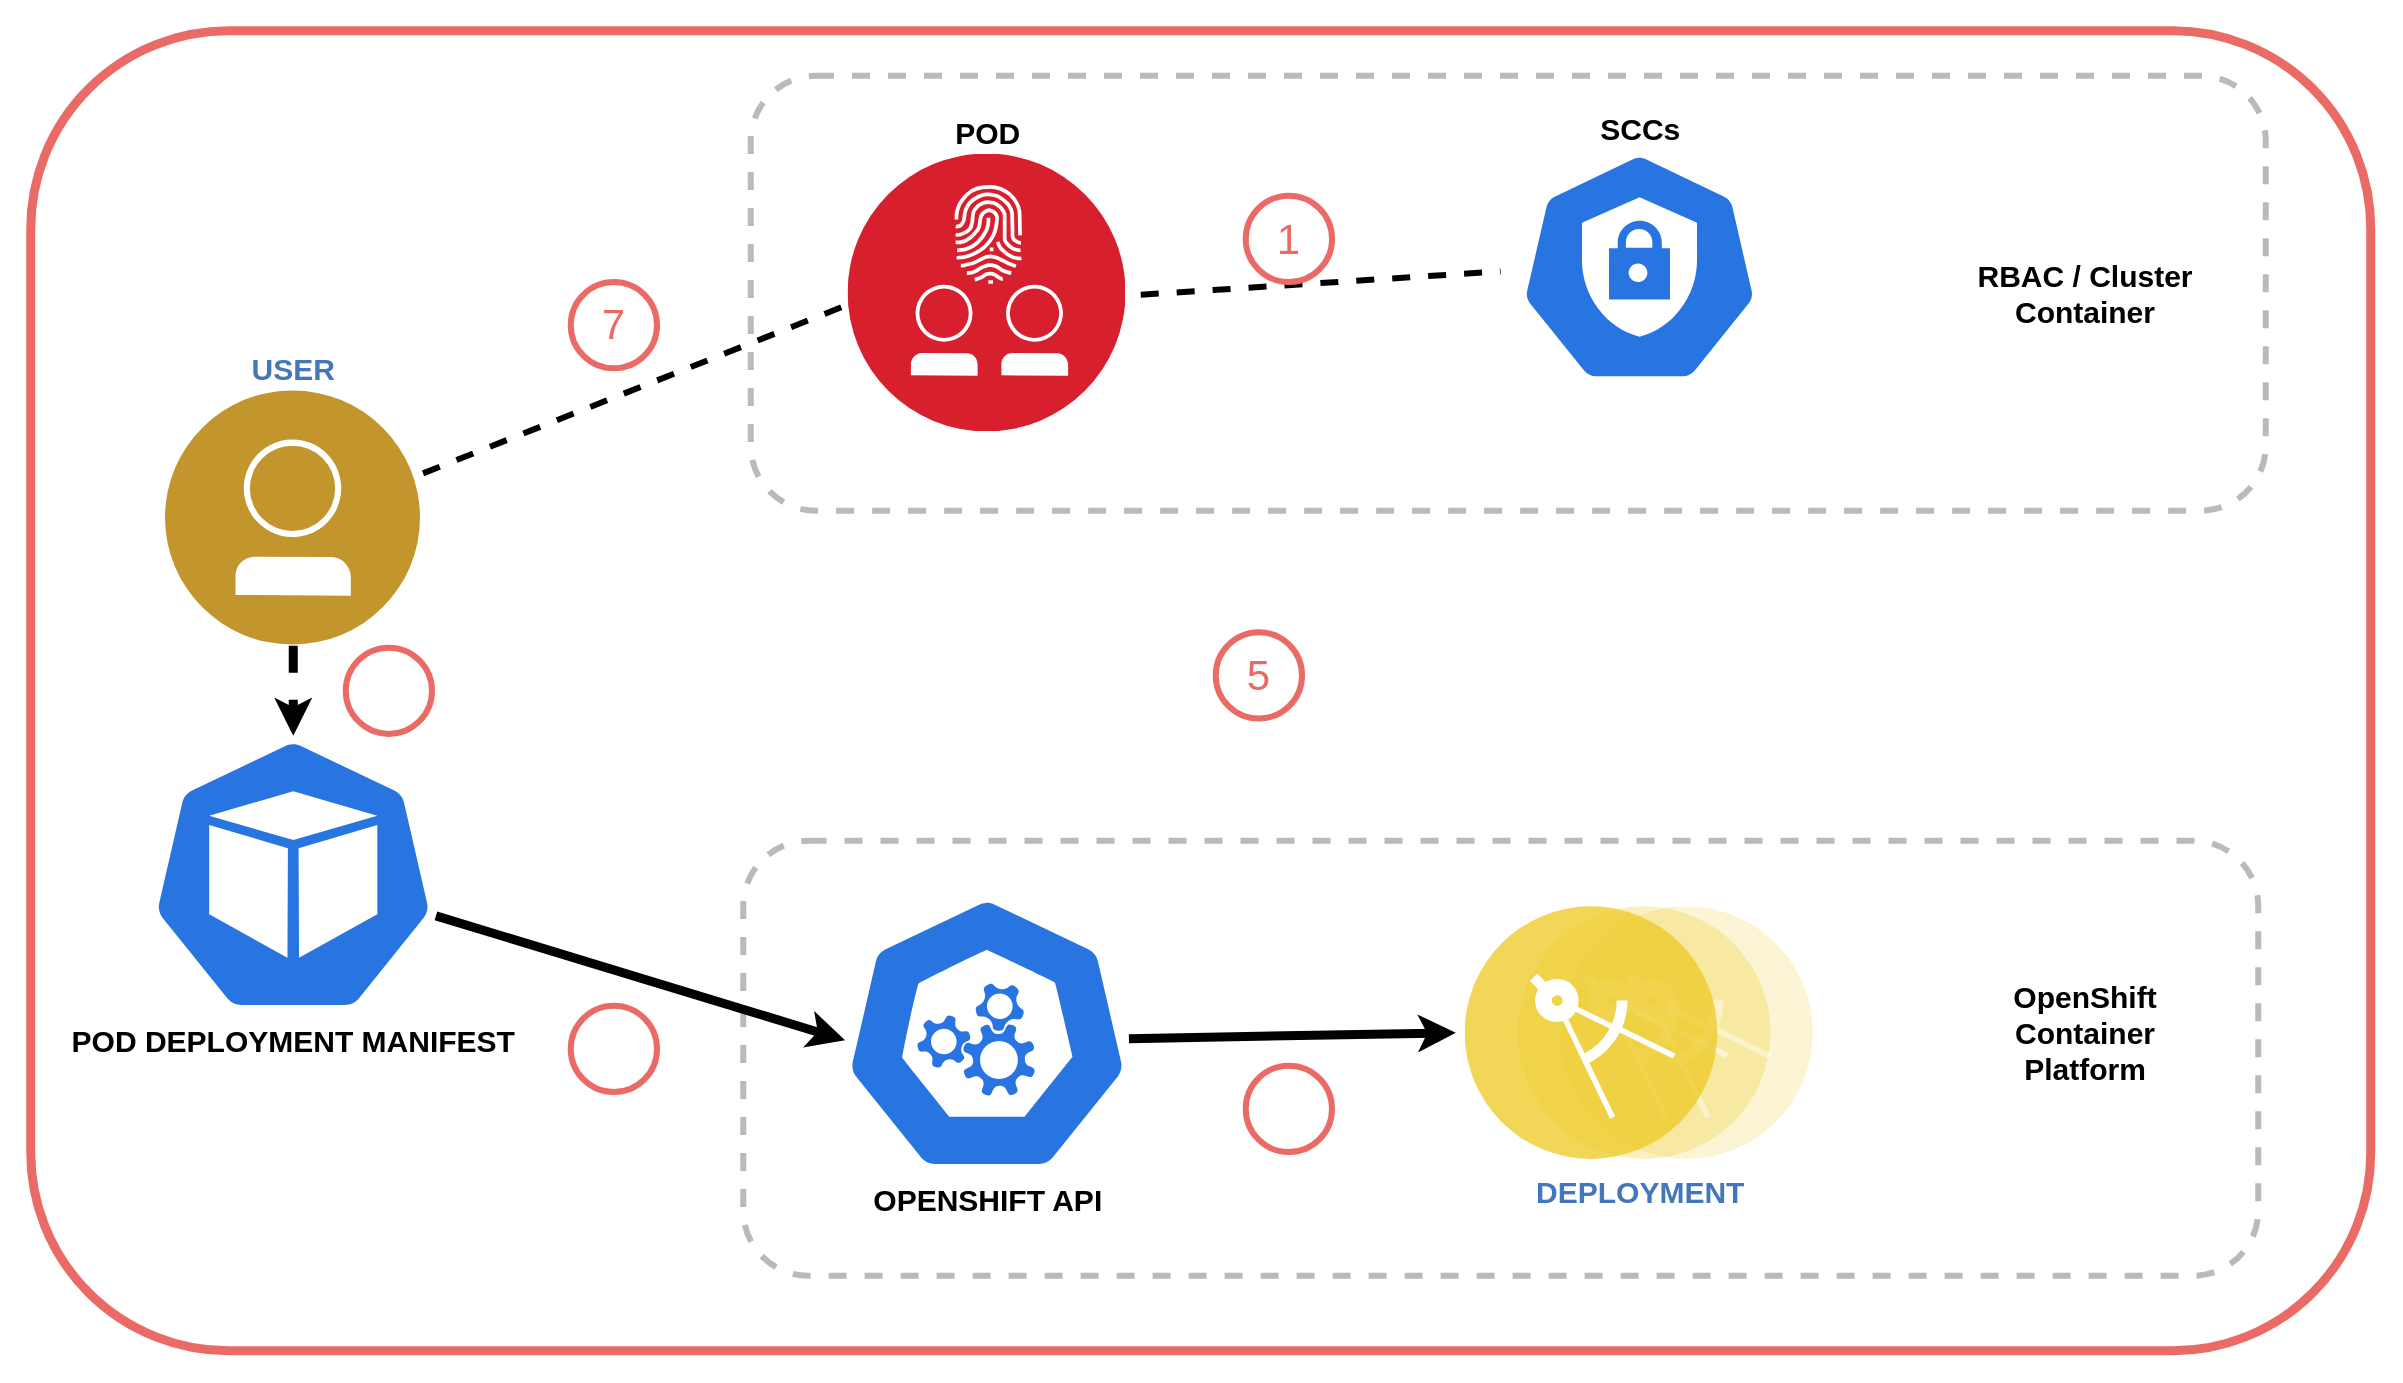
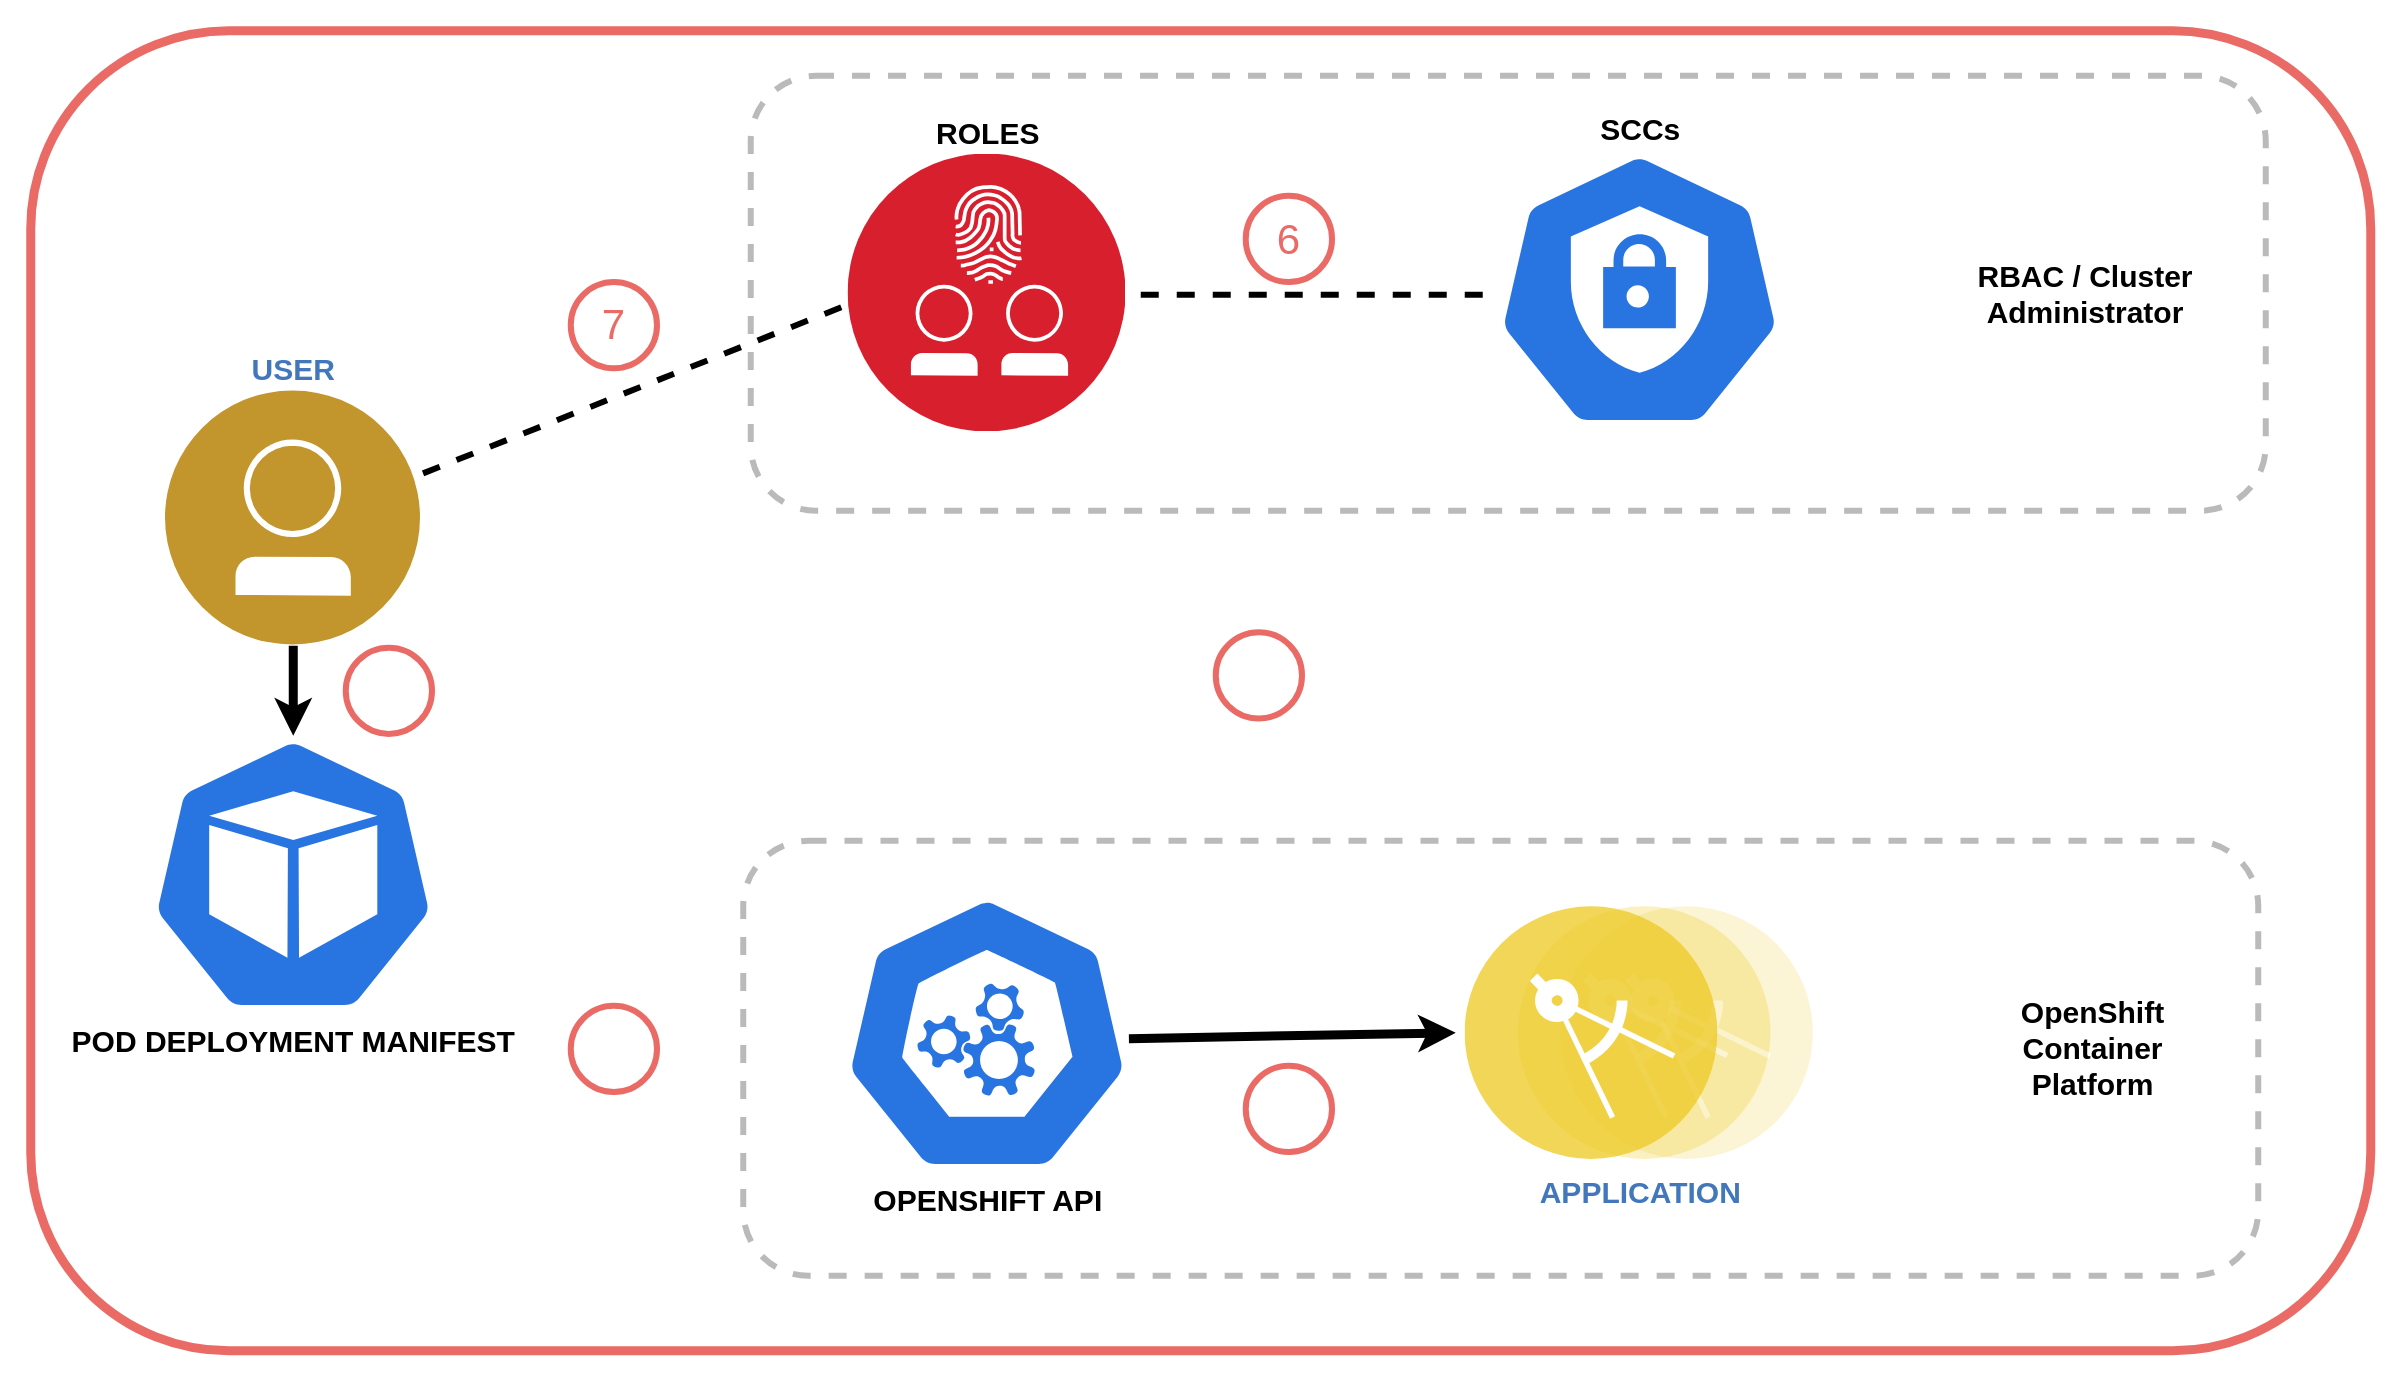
- <mxCell id="32" value="&lt;font style=&quot;font-size: 20px&quot; color=&quot;#000000&quot;&gt;&lt;b&gt;POD&lt;/b&gt;&lt;/font&gt;" style="aspect=fixed;perimeter=ellipsePerimeter;html=1;align=center;shadow=0;dashed=0;fontColor=#4277BB;labelBackgroundColor=#ffffff;fontSize=12;spacingTop=3;image;image=img/lib/ibm/security/identity_access_management.svg;strokeColor=#EA6B66;strokeWidth=4;labelPosition=center;verticalLabelPosition=top;verticalAlign=bottom;" parent="1" vertex="1"><mxGeometry x="565" y="102.5" width="185" height="185" as="geometry" /></mxCell>
+ <mxCell id="32" value="&lt;font style=&quot;font-size: 20px&quot; color=&quot;#000000&quot;&gt;&lt;b&gt;ROLES&lt;/b&gt;&lt;/font&gt;" style="aspect=fixed;perimeter=ellipsePerimeter;html=1;align=center;shadow=0;dashed=0;fontColor=#4277BB;labelBackgroundColor=#ffffff;fontSize=12;spacingTop=3;image;image=img/lib/ibm/security/identity_access_management.svg;strokeColor=#EA6B66;strokeWidth=4;labelPosition=center;verticalLabelPosition=top;verticalAlign=bottom;" parent="1" vertex="1"><mxGeometry x="565" y="102.5" width="185" height="185" as="geometry" /></mxCell>
- <mxCell id="19" value="&lt;font color=&quot;#ea6b66&quot;&gt;1&lt;/font&gt;" style="text;html=1;strokeColor=none;fillColor=none;align=center;verticalAlign=middle;whiteSpace=wrap;rounded=0;fontSize=28;" parent="17" vertex="1"><mxGeometry x="8.75" y="8.75" width="40" height="40" as="geometry" /></mxCell>
+ <mxCell id="19" value="&lt;font color=&quot;#ea6b66&quot;&gt;6&lt;/font&gt;" style="text;html=1;strokeColor=none;fillColor=none;align=center;verticalAlign=middle;whiteSpace=wrap;rounded=0;fontSize=28;" parent="17" vertex="1"><mxGeometry x="8.75" y="8.75" width="40" height="40" as="geometry" /></mxCell>
- <mxCell id="9" value="&lt;b&gt;&lt;font style=&quot;font-size: 20px&quot;&gt;SCCs&lt;/font&gt;&lt;/b&gt;" style="html=1;dashed=0;whitespace=wrap;fillColor=#2875E2;strokeColor=#ffffff;points=[[0.005,0.63,0],[0.1,0.2,0],[0.9,0.2,0],[0.5,0,0],[0.995,0.63,0],[0.72,0.99,0],[0.5,1,0],[0.28,0.99,0]];shape=mxgraph.kubernetes.icon;prIcon=c_role;labelPosition=center;verticalLabelPosition=top;align=center;verticalAlign=bottom;" parent="1" vertex="1"><mxGeometry x="965" y="100" width="255" height="155" as="geometry" /></mxCell>
+ <mxCell id="9" value="&lt;b&gt;&lt;font style=&quot;font-size: 20px&quot;&gt;SCCs&lt;/font&gt;&lt;/b&gt;" style="html=1;dashed=0;whitespace=wrap;fillColor=#2875E2;strokeColor=#ffffff;points=[[0.005,0.63,0],[0.1,0.2,0],[0.9,0.2,0],[0.5,0,0],[0.995,0.63,0],[0.72,0.99,0],[0.5,1,0],[0.28,0.99,0]];shape=mxgraph.kubernetes.icon;prIcon=c_role;labelPosition=center;verticalLabelPosition=top;align=center;verticalAlign=bottom;" parent="1" vertex="1"><mxGeometry x="965" y="100" width="255" height="185" as="geometry" /></mxCell>
- <mxCell id="14" value="&lt;font style=&quot;font-size: 20px&quot;&gt;&lt;b&gt;RBAC / Cluster&lt;br&gt;Container&lt;/b&gt;&lt;/font&gt;" style="text;html=1;strokeColor=none;fillColor=none;align=center;verticalAlign=middle;whiteSpace=wrap;rounded=0;" parent="1" vertex="1"><mxGeometry x="1310" y="145" width="160" height="100" as="geometry" /></mxCell>
+ <mxCell id="14" value="&lt;font style=&quot;font-size: 20px&quot;&gt;&lt;b&gt;RBAC / Cluster&lt;br&gt;Administrator&lt;/b&gt;&lt;/font&gt;" style="text;html=1;strokeColor=none;fillColor=none;align=center;verticalAlign=middle;whiteSpace=wrap;rounded=0;" parent="1" vertex="1"><mxGeometry x="1310" y="145" width="160" height="100" as="geometry" /></mxCell>
- <mxCell id="29" value="&lt;font color=&quot;#ea6b66&quot;&gt;5&lt;/font&gt;" style="text;html=1;strokeColor=none;fillColor=none;align=center;verticalAlign=middle;whiteSpace=wrap;rounded=0;fontSize=28;" parent="27" vertex="1"><mxGeometry x="8.75" y="8.75" width="40" height="40" as="geometry" /></mxCell>
- <mxCell id="13" value="" style="html=1;labelBackgroundColor=#ffffff;startArrow=none;startFill=0;endArrow=classic;endFill=1;jettySize=auto;orthogonalLoop=1;strokeWidth=6;fontSize=14;exitX=0.5;exitY=1;exitDx=0;exitDy=0;dashed=1;" parent="1" source="6" target="10" edge="1"><mxGeometry width="60" height="60" relative="1" as="geometry"><mxPoint x="240" y="710.06" as="sourcePoint" /><mxPoint x="387" y="710" as="targetPoint" /></mxGeometry></mxCell>
+ <mxCell id="13" value="" style="html=1;labelBackgroundColor=#ffffff;startArrow=none;startFill=0;endArrow=classic;endFill=1;jettySize=auto;orthogonalLoop=1;strokeWidth=6;fontSize=14;exitX=0.5;exitY=1;exitDx=0;exitDy=0;" parent="1" source="6" target="10" edge="1"><mxGeometry width="60" height="60" relative="1" as="geometry"><mxPoint x="240" y="710.06" as="sourcePoint" /><mxPoint x="387" y="710" as="targetPoint" /></mxGeometry></mxCell>
- <mxCell id="16" value="" style="html=1;labelBackgroundColor=#ffffff;startArrow=none;startFill=0;endArrow=classic;endFill=1;jettySize=auto;orthogonalLoop=1;strokeWidth=6;fontSize=14;entryX=0.129;entryY=0.525;entryDx=0;entryDy=0;entryPerimeter=0;exitX=0.873;exitY=0.649;exitDx=0;exitDy=0;exitPerimeter=0;" parent="1" source="10" target="8" edge="1"><mxGeometry width="60" height="60" relative="1" as="geometry"><mxPoint x="554.855" y="689.613" as="sourcePoint" /><mxPoint x="785.002" y="671.41" as="targetPoint" /></mxGeometry></mxCell>
- <mxCell id="15" value="&lt;font style=&quot;font-size: 20px&quot;&gt;&lt;b&gt;OpenShift Container Platform&lt;br&gt;&lt;/b&gt;&lt;/font&gt;" style="text;html=1;strokeColor=none;fillColor=none;align=center;verticalAlign=middle;whiteSpace=wrap;rounded=0;" parent="1" vertex="1"><mxGeometry x="1335" y="638.4" width="110" height="100" as="geometry" /></mxCell>
+ <mxCell id="15" value="&lt;font style=&quot;font-size: 20px&quot;&gt;&lt;b&gt;OpenShift Container Platform&lt;br&gt;&lt;/b&gt;&lt;/font&gt;" style="text;html=1;strokeColor=none;fillColor=none;align=center;verticalAlign=middle;whiteSpace=wrap;rounded=0;" parent="1" vertex="1"><mxGeometry x="1340" y="648.4" width="110" height="100" as="geometry" /></mxCell>
- <mxCell id="5" value="&lt;b&gt;&lt;font style=&quot;font-size: 20px&quot;&gt;DEPLOYMENT&lt;/font&gt;&lt;/b&gt;" style="aspect=fixed;perimeter=ellipsePerimeter;html=1;align=center;shadow=0;dashed=0;fontColor=#4277BB;labelBackgroundColor=#ffffff;fontSize=12;spacingTop=3;image;image=img/lib/ibm/applications/microservice.svg;" parent="1" vertex="1"><mxGeometry x="976.4" y="603.66" width="232.2" height="169.49" as="geometry" /></mxCell>
+ <mxCell id="5" value="&lt;b&gt;&lt;font style=&quot;font-size: 20px&quot;&gt;APPLICATION&lt;/font&gt;&lt;/b&gt;" style="aspect=fixed;perimeter=ellipsePerimeter;html=1;align=center;shadow=0;dashed=0;fontColor=#4277BB;labelBackgroundColor=#ffffff;fontSize=12;spacingTop=3;image;image=img/lib/ibm/applications/microservice.svg;" parent="1" vertex="1"><mxGeometry x="976.4" y="603.66" width="232.2" height="169.49" as="geometry" /></mxCell>
